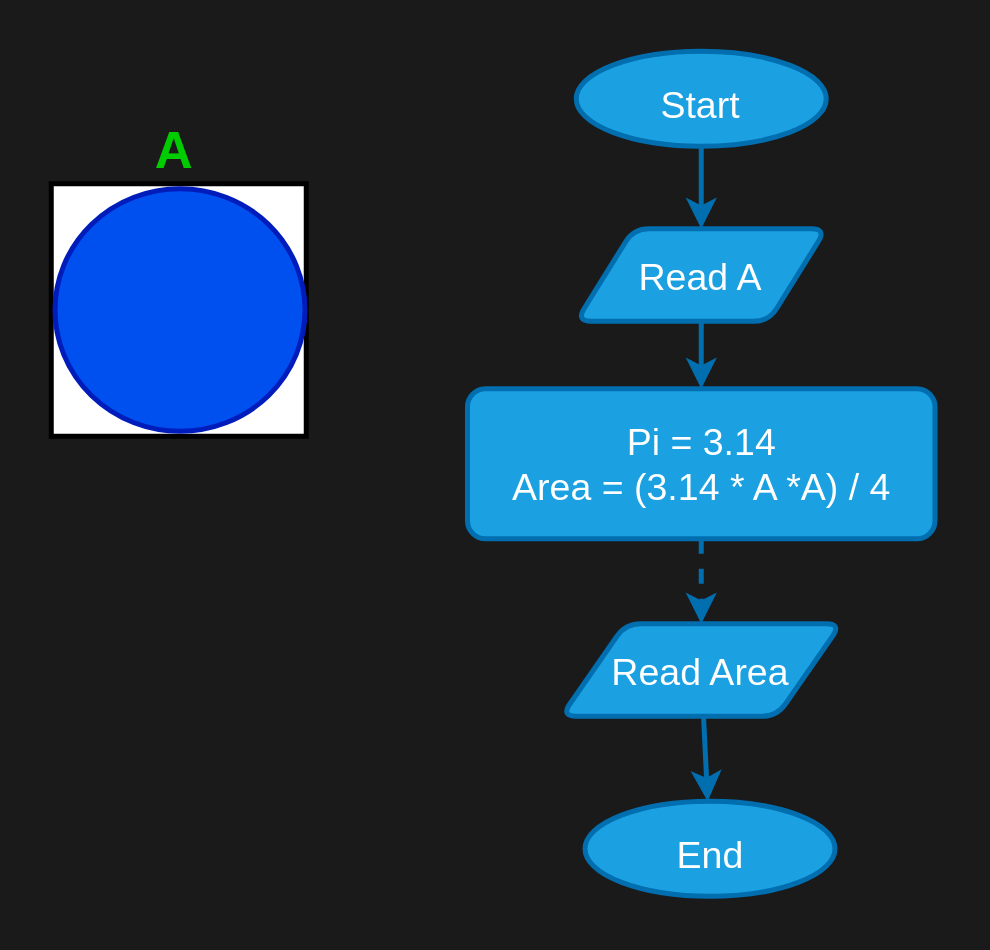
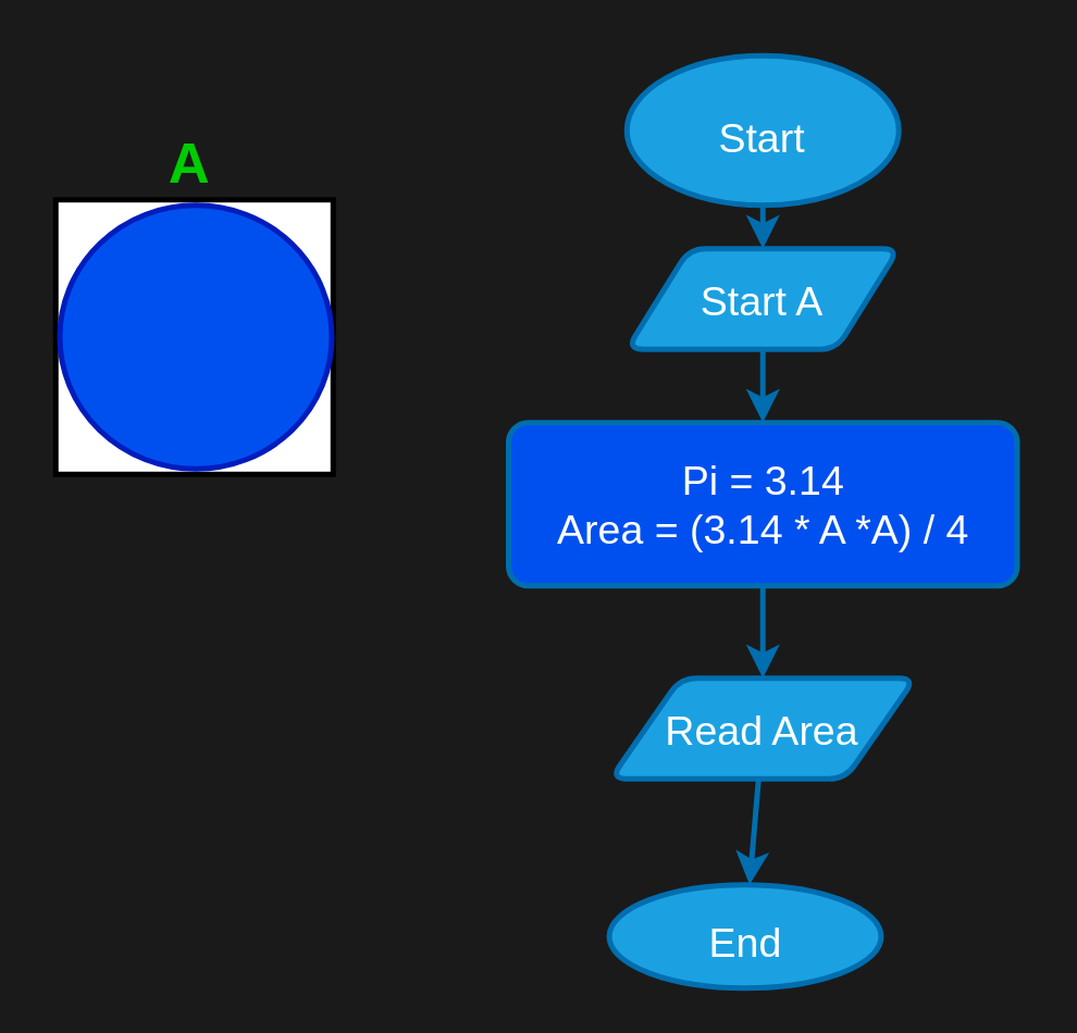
- <mxCell id="6" value="&lt;font style=&quot;font-size: 15px;&quot; color=&quot;#ffffff&quot;&gt;Start&lt;/font&gt;" style="strokeWidth=2;html=1;shape=mxgraph.flowchart.start_1;whiteSpace=wrap;rounded=0;fontSize=21;fontColor=#ffffff;fillColor=#1ba1e2;strokeColor=#006EAF;" vertex="1" parent="1"><mxGeometry x="230" y="20" width="100" height="38" as="geometry" /></mxCell>
+ <mxCell id="6" value="&lt;font style=&quot;font-size: 15px;&quot; color=&quot;#ffffff&quot;&gt;Start&lt;/font&gt;" style="strokeWidth=2;html=1;shape=mxgraph.flowchart.start_1;whiteSpace=wrap;rounded=0;fontSize=21;fontColor=#ffffff;fillColor=#1ba1e2;strokeColor=#006EAF;" vertex="1" parent="1"><mxGeometry x="230" y="20" width="100" height="55" as="geometry" /></mxCell>
- <mxCell id="8" value="Read A" style="shape=parallelogram;html=1;strokeWidth=2;perimeter=parallelogramPerimeter;whiteSpace=wrap;rounded=1;arcSize=12;size=0.23;fontSize=15;fontColor=#ffffff;fillColor=#1ba1e2;strokeColor=#006EAF;" vertex="1" parent="1"><mxGeometry x="230" y="91" width="100" height="37" as="geometry" /></mxCell>
+ <mxCell id="8" value="Start A" style="shape=parallelogram;html=1;strokeWidth=2;perimeter=parallelogramPerimeter;whiteSpace=wrap;rounded=1;arcSize=12;size=0.23;fontSize=15;fontColor=#ffffff;fillColor=#1ba1e2;strokeColor=#006EAF;" vertex="1" parent="1"><mxGeometry x="230" y="91" width="100" height="37" as="geometry" /></mxCell>
- <mxCell id="10" value="Pi = 3.14&lt;br&gt;Area = (3.14 * A *A) / 4" style="whiteSpace=wrap;html=1;fontSize=15;fillColor=#1ba1e2;strokeColor=#006EAF;fontColor=#ffffff;strokeWidth=2;rounded=1;arcSize=12;" vertex="1" parent="1"><mxGeometry x="186.5" y="155" width="187" height="60" as="geometry" /></mxCell>
+ <mxCell id="10" value="Pi = 3.14&lt;br&gt;Area = (3.14 * A *A) / 4" style="whiteSpace=wrap;html=1;fontSize=15;fillColor=#0050ef;strokeColor=#006EAF;fontColor=#ffffff;strokeWidth=2;rounded=1;arcSize=12;" vertex="1" parent="1"><mxGeometry x="186.5" y="155" width="187" height="60" as="geometry" /></mxCell>
- <mxCell id="9" value="" style="edgeStyle=none;html=1;strokeWidth=2;fontSize=15;fontColor=#FFFFFF;fillColor=#1ba1e2;strokeColor=#006EAF;dashed=1;" edge="1" parent="1" source="10" target="12"><mxGeometry relative="1" as="geometry" /></mxCell>
+ <mxCell id="9" value="" style="edgeStyle=none;html=1;strokeWidth=2;fontSize=15;fontColor=#FFFFFF;fillColor=#1ba1e2;strokeColor=#006EAF;" edge="1" parent="1" source="10" target="12"><mxGeometry relative="1" as="geometry" /></mxCell>
- <mxCell id="13" value="&lt;font style=&quot;font-size: 15px;&quot; color=&quot;#ffffff&quot;&gt;End&lt;/font&gt;" style="strokeWidth=2;html=1;shape=mxgraph.flowchart.start_1;whiteSpace=wrap;rounded=0;fontSize=21;fontColor=#ffffff;fillColor=#1ba1e2;strokeColor=#006EAF;" vertex="1" parent="1"><mxGeometry x="233.5" y="320" width="100" height="38" as="geometry" /></mxCell>
+ <mxCell id="13" value="&lt;font style=&quot;font-size: 15px;&quot; color=&quot;#ffffff&quot;&gt;End&lt;/font&gt;" style="strokeWidth=2;html=1;shape=mxgraph.flowchart.start_1;whiteSpace=wrap;rounded=0;fontSize=21;fontColor=#ffffff;fillColor=#1ba1e2;strokeColor=#006EAF;" vertex="1" parent="1"><mxGeometry x="223.5" y="325" width="100" height="38" as="geometry" /></mxCell>
